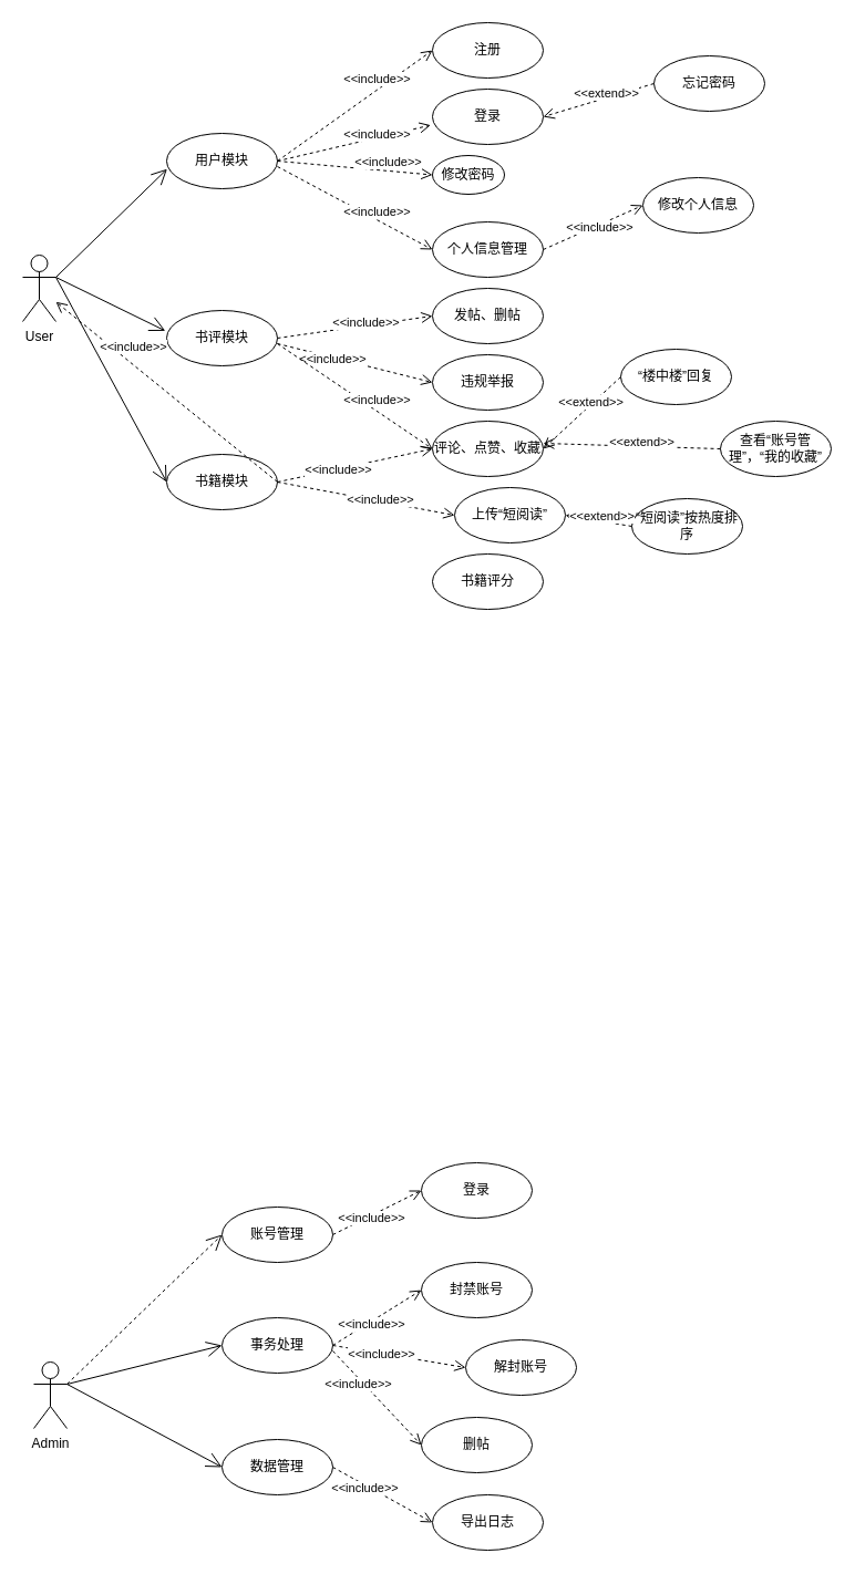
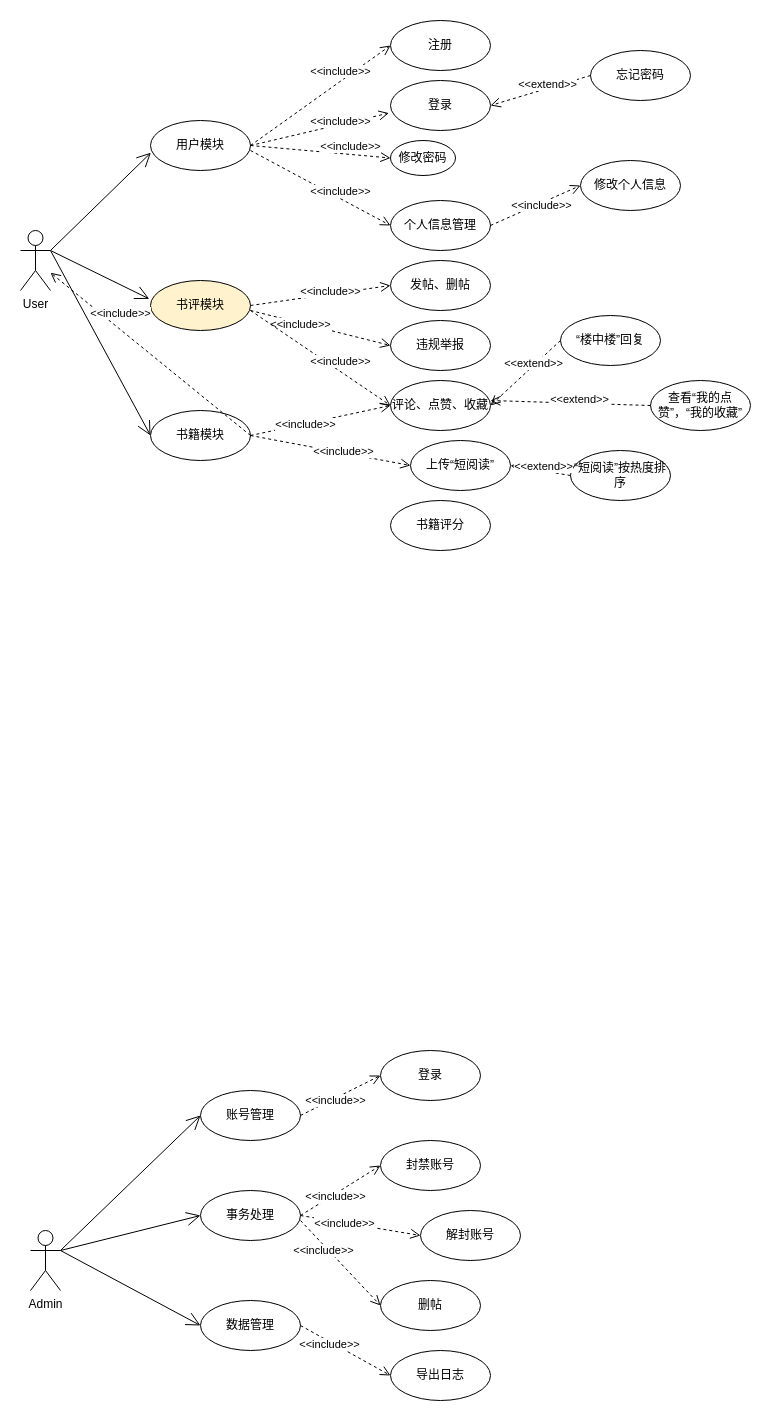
- <mxCell id="11" value="书评模块" style="ellipse;whiteSpace=wrap;html=1;" vertex="1" parent="1"><mxGeometry x="150" y="280" width="100" height="50" as="geometry" /></mxCell>
+ <mxCell id="11" value="书评模块" style="ellipse;whiteSpace=wrap;html=1;fillColor=#fff2cc;" vertex="1" parent="1"><mxGeometry x="150" y="280" width="100" height="50" as="geometry" /></mxCell>
- <mxCell id="34" value="查看“账号管理”，“我的收藏”" style="ellipse;whiteSpace=wrap;html=1;" vertex="1" parent="1"><mxGeometry x="650" y="380" width="100" height="50" as="geometry" /></mxCell>
+ <mxCell id="34" value="查看“我的点赞”，“我的收藏”" style="ellipse;whiteSpace=wrap;html=1;" vertex="1" parent="1"><mxGeometry x="650" y="380" width="100" height="50" as="geometry" /></mxCell>
- <mxCell id="42" value="" style="endArrow=open;endFill=1;endSize=12;html=1;rounded=0;entryX=0;entryY=0.5;entryDx=0;entryDy=0;exitX=1;exitY=0.333;exitDx=0;exitDy=0;exitPerimeter=0;dashed=1;" edge="1" parent="1" source="38" target="39"><mxGeometry width="160" relative="1" as="geometry"><mxPoint x="60" y="260" as="sourcePoint" /><mxPoint x="160.4" y="162.2" as="targetPoint" /></mxGeometry></mxCell>
+ <mxCell id="42" value="" style="endArrow=open;endFill=1;endSize=12;html=1;rounded=0;entryX=0;entryY=0.5;entryDx=0;entryDy=0;exitX=1;exitY=0.333;exitDx=0;exitDy=0;exitPerimeter=0;" edge="1" parent="1" source="38" target="39"><mxGeometry width="160" relative="1" as="geometry"><mxPoint x="60" y="260" as="sourcePoint" /><mxPoint x="160.4" y="162.2" as="targetPoint" /></mxGeometry></mxCell>
